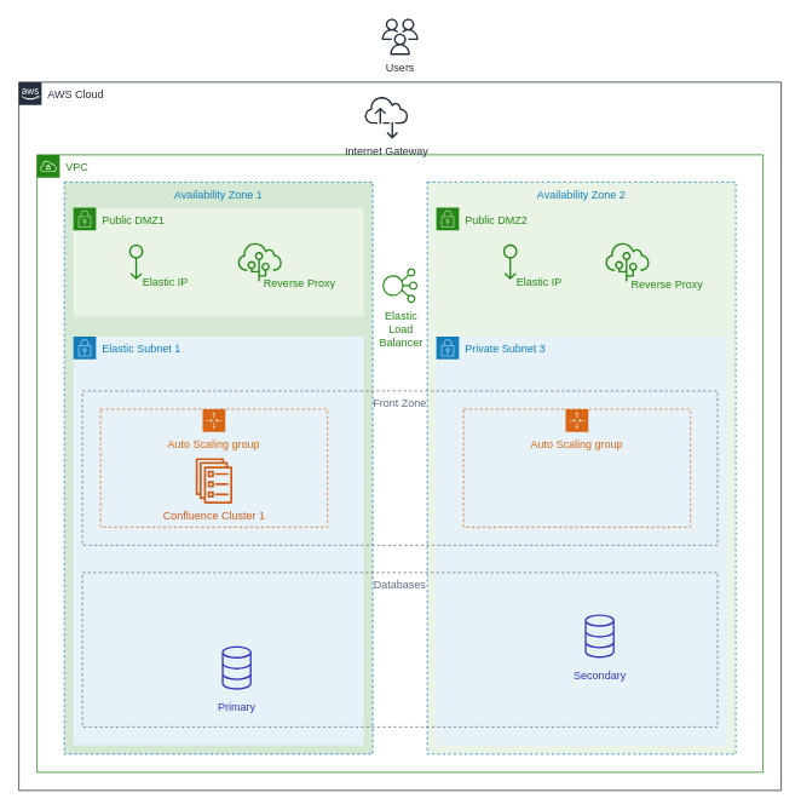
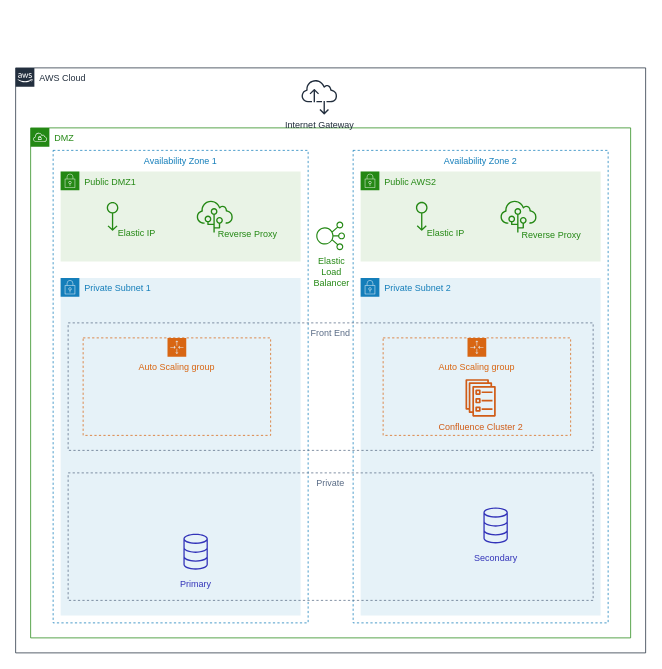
- <mxCell id="15" value="Users" style="outlineConnect=0;fontColor=#232F3E;gradientColor=none;fillColor=#232F3E;strokeColor=none;dashed=0;verticalLabelPosition=bottom;verticalAlign=top;align=center;html=1;fontSize=12;fontStyle=0;aspect=fixed;pointerEvents=1;shape=mxgraph.aws4.users;" parent="1" vertex="1"><mxGeometry x="420" y="20" width="40" height="40" as="geometry" /></mxCell>
- <mxCell id="3" value="VPC" style="points=[[0,0],[0.25,0],[0.5,0],[0.75,0],[1,0],[1,0.25],[1,0.5],[1,0.75],[1,1],[0.75,1],[0.5,1],[0.25,1],[0,1],[0,0.75],[0,0.5],[0,0.25]];outlineConnect=0;gradientColor=none;html=1;whiteSpace=wrap;fontSize=12;fontStyle=0;shape=mxgraph.aws4.group;grIcon=mxgraph.aws4.group_vpc;strokeColor=#248814;fillColor=none;verticalAlign=top;align=left;spacingLeft=30;dashed=0;fontColor=#248814;" parent="1" vertex="1"><mxGeometry x="40" y="170" width="800" height="680" as="geometry" /></mxCell>
+ <mxCell id="3" value="DMZ" style="points=[[0,0],[0.25,0],[0.5,0],[0.75,0],[1,0],[1,0.25],[1,0.5],[1,0.75],[1,1],[0.75,1],[0.5,1],[0.25,1],[0,1],[0,0.75],[0,0.5],[0,0.25]];outlineConnect=0;gradientColor=none;html=1;whiteSpace=wrap;fontSize=12;fontStyle=0;shape=mxgraph.aws4.group;grIcon=mxgraph.aws4.group_vpc;strokeColor=#248814;fillColor=none;verticalAlign=top;align=left;spacingLeft=30;dashed=0;fontColor=#248814;" parent="1" vertex="1"><mxGeometry x="40" y="170" width="800" height="680" as="geometry" /></mxCell>
- <mxCell id="4" value="Availability Zone 1" style="strokeColor=#147EBA;dashed=1;verticalAlign=top;fontStyle=0;fontColor=#147EBA;fillColor=#d5e8d4;" parent="1" vertex="1"><mxGeometry x="70" y="200" width="340" height="630" as="geometry" /></mxCell>
+ <mxCell id="4" value="Availability Zone 1" style="strokeColor=#147EBA;dashed=1;verticalAlign=top;fontStyle=0;fontColor=#147EBA;" parent="1" vertex="1"><mxGeometry x="70" y="200" width="340" height="630" as="geometry" /></mxCell>
- <mxCell id="5" value="Availability Zone 2" style="strokeColor=#147EBA;dashed=1;verticalAlign=top;fontStyle=0;fontColor=#147EBA;fillColor=#e9f3e6;" parent="1" vertex="1"><mxGeometry x="470" y="200" width="340" height="630" as="geometry" /></mxCell>
+ <mxCell id="5" value="Availability Zone 2" style="strokeColor=#147EBA;dashed=1;verticalAlign=top;fontStyle=0;fontColor=#147EBA;" parent="1" vertex="1"><mxGeometry x="470" y="200" width="340" height="630" as="geometry" /></mxCell>
- <mxCell id="7" value="Public DMZ2" style="points=[[0,0],[0.25,0],[0.5,0],[0.75,0],[1,0],[1,0.25],[1,0.5],[1,0.75],[1,1],[0.75,1],[0.5,1],[0.25,1],[0,1],[0,0.75],[0,0.5],[0,0.25]];outlineConnect=0;gradientColor=none;html=1;whiteSpace=wrap;fontSize=12;fontStyle=0;shape=mxgraph.aws4.group;grIcon=mxgraph.aws4.group_security_group;grStroke=0;strokeColor=#248814;fillColor=#E9F3E6;verticalAlign=top;align=left;spacingLeft=30;fontColor=#248814;dashed=0;" parent="1" vertex="1"><mxGeometry x="480" y="228" width="320" height="120" as="geometry" /></mxCell>
+ <mxCell id="7" value="Public AWS2" style="points=[[0,0],[0.25,0],[0.5,0],[0.75,0],[1,0],[1,0.25],[1,0.5],[1,0.75],[1,1],[0.75,1],[0.5,1],[0.25,1],[0,1],[0,0.75],[0,0.5],[0,0.25]];outlineConnect=0;gradientColor=none;html=1;whiteSpace=wrap;fontSize=12;fontStyle=0;shape=mxgraph.aws4.group;grIcon=mxgraph.aws4.group_security_group;grStroke=0;strokeColor=#248814;fillColor=#E9F3E6;verticalAlign=top;align=left;spacingLeft=30;fontColor=#248814;dashed=0;" parent="1" vertex="1"><mxGeometry x="480" y="228" width="320" height="120" as="geometry" /></mxCell>
- <mxCell id="8" value="Elastic Subnet 1" style="points=[[0,0],[0.25,0],[0.5,0],[0.75,0],[1,0],[1,0.25],[1,0.5],[1,0.75],[1,1],[0.75,1],[0.5,1],[0.25,1],[0,1],[0,0.75],[0,0.5],[0,0.25]];outlineConnect=0;gradientColor=none;html=1;whiteSpace=wrap;fontSize=12;fontStyle=0;shape=mxgraph.aws4.group;grIcon=mxgraph.aws4.group_security_group;grStroke=0;strokeColor=#147EBA;fillColor=#E6F2F8;verticalAlign=top;align=left;spacingLeft=30;fontColor=#147EBA;dashed=0;" parent="1" vertex="1"><mxGeometry x="80" y="370" width="320" height="450" as="geometry" /></mxCell>
+ <mxCell id="8" value="Private Subnet 1" style="points=[[0,0],[0.25,0],[0.5,0],[0.75,0],[1,0],[1,0.25],[1,0.5],[1,0.75],[1,1],[0.75,1],[0.5,1],[0.25,1],[0,1],[0,0.75],[0,0.5],[0,0.25]];outlineConnect=0;gradientColor=none;html=1;whiteSpace=wrap;fontSize=12;fontStyle=0;shape=mxgraph.aws4.group;grIcon=mxgraph.aws4.group_security_group;grStroke=0;strokeColor=#147EBA;fillColor=#E6F2F8;verticalAlign=top;align=left;spacingLeft=30;fontColor=#147EBA;dashed=0;" parent="1" vertex="1"><mxGeometry x="80" y="370" width="320" height="450" as="geometry" /></mxCell>
- <mxCell id="9" value="Private Subnet 3" style="points=[[0,0],[0.25,0],[0.5,0],[0.75,0],[1,0],[1,0.25],[1,0.5],[1,0.75],[1,1],[0.75,1],[0.5,1],[0.25,1],[0,1],[0,0.75],[0,0.5],[0,0.25]];outlineConnect=0;gradientColor=none;html=1;whiteSpace=wrap;fontSize=12;fontStyle=0;shape=mxgraph.aws4.group;grIcon=mxgraph.aws4.group_security_group;grStroke=0;strokeColor=#147EBA;fillColor=#E6F2F8;verticalAlign=top;align=left;spacingLeft=30;fontColor=#147EBA;dashed=0;" parent="1" vertex="1"><mxGeometry x="480" y="370" width="320" height="450" as="geometry" /></mxCell>
+ <mxCell id="9" value="Private Subnet 2" style="points=[[0,0],[0.25,0],[0.5,0],[0.75,0],[1,0],[1,0.25],[1,0.5],[1,0.75],[1,1],[0.75,1],[0.5,1],[0.25,1],[0,1],[0,0.75],[0,0.5],[0,0.25]];outlineConnect=0;gradientColor=none;html=1;whiteSpace=wrap;fontSize=12;fontStyle=0;shape=mxgraph.aws4.group;grIcon=mxgraph.aws4.group_security_group;grStroke=0;strokeColor=#147EBA;fillColor=#E6F2F8;verticalAlign=top;align=left;spacingLeft=30;fontColor=#147EBA;dashed=0;" parent="1" vertex="1"><mxGeometry x="480" y="370" width="320" height="450" as="geometry" /></mxCell>
- <mxCell id="23" value="Front Zone" style="fillColor=none;strokeColor=#5A6C86;dashed=1;verticalAlign=top;fontStyle=0;fontColor=#5A6C86;" parent="1" vertex="1"><mxGeometry x="90" y="430" width="700" height="170" as="geometry" /></mxCell>
+ <mxCell id="23" value="Front End" style="fillColor=none;strokeColor=#5A6C86;dashed=1;verticalAlign=top;fontStyle=0;fontColor=#5A6C86;" parent="1" vertex="1"><mxGeometry x="90" y="430" width="700" height="170" as="geometry" /></mxCell>
- <mxCell id="12" value="Confluence Cluster 1" style="outlineConnect=0;gradientColor=none;fillColor=#D05C17;strokeColor=none;dashed=0;verticalLabelPosition=bottom;verticalAlign=top;align=center;html=1;fontSize=12;fontStyle=0;aspect=fixed;pointerEvents=1;shape=mxgraph.aws4.ecs_service;fontColor=#D05C17;" parent="1" vertex="1"><mxGeometry x="214.48" y="504" width="41.03" height="50" as="geometry" /></mxCell>
+ <mxCell id="13" value="Confluence Cluster 2" style="outlineConnect=0;gradientColor=none;fillColor=#D05C17;strokeColor=none;dashed=0;verticalLabelPosition=bottom;verticalAlign=top;align=center;html=1;fontSize=12;fontStyle=0;aspect=fixed;pointerEvents=1;shape=mxgraph.aws4.ecs_service;fontColor=#D05C17;" parent="1" vertex="1"><mxGeometry x="619.48" y="505" width="41.03" height="50" as="geometry" /></mxCell>
- <mxCell id="22" value="Databases" style="fillColor=none;strokeColor=#5A6C86;dashed=1;verticalAlign=top;fontStyle=0;fontColor=#5A6C86;" parent="1" vertex="1"><mxGeometry x="90" y="630" width="700" height="170" as="geometry" /></mxCell>
+ <mxCell id="22" value="Private" style="fillColor=none;strokeColor=#5A6C86;dashed=1;verticalAlign=top;fontStyle=0;fontColor=#5A6C86;" parent="1" vertex="1"><mxGeometry x="90" y="630" width="700" height="170" as="geometry" /></mxCell>
